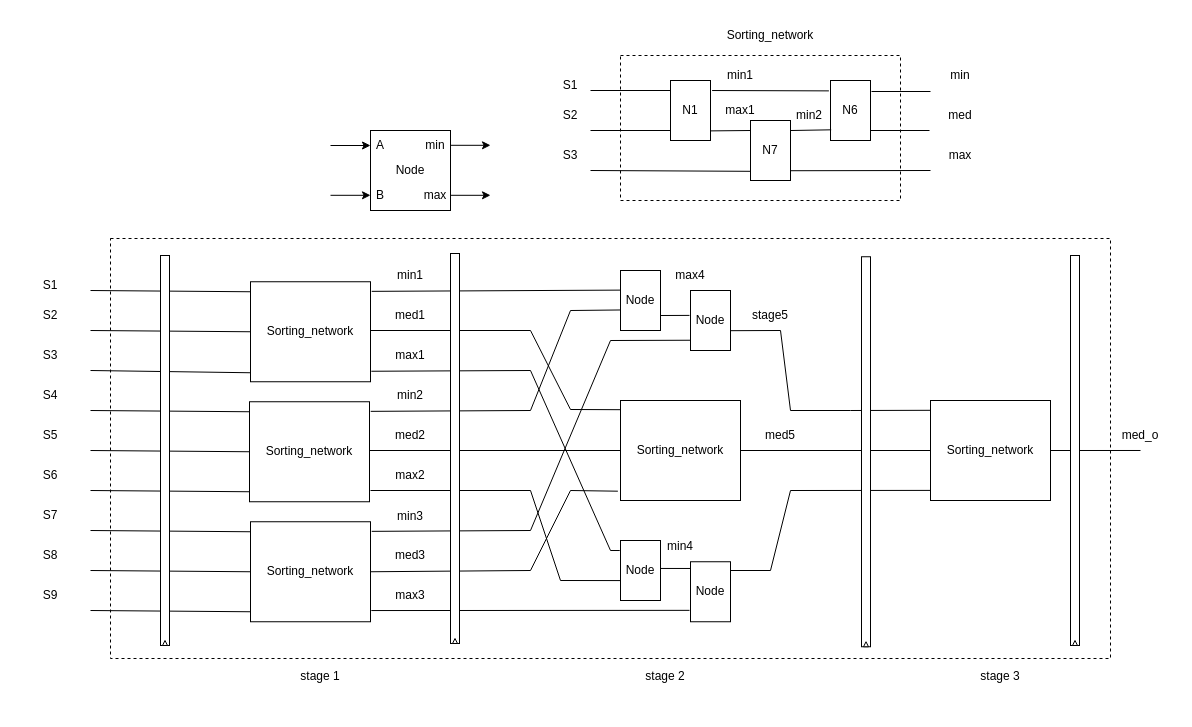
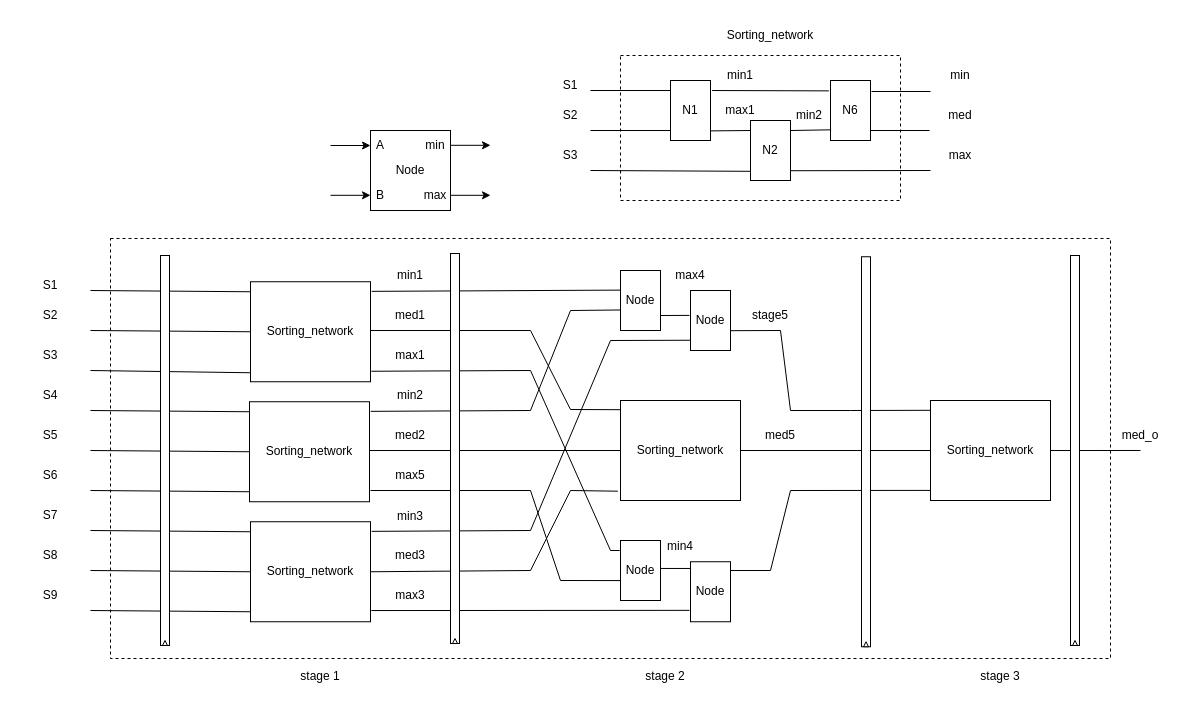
- <mxCell id="39" value="N7" style="rounded=0;whiteSpace=wrap;html=1;" parent="1" vertex="1"><mxGeometry x="750" y="120" width="40" height="60" as="geometry" /></mxCell>
+ <mxCell id="39" value="N2" style="rounded=0;whiteSpace=wrap;html=1;" parent="1" vertex="1"><mxGeometry x="750" y="120" width="40" height="60" as="geometry" /></mxCell>
- <mxCell id="63" value="max2" style="text;html=1;align=center;verticalAlign=middle;whiteSpace=wrap;rounded=0;" parent="1" vertex="1"><mxGeometry x="380" y="460" width="60" height="30" as="geometry" /></mxCell>
+ <mxCell id="63" value="max5" style="text;html=1;align=center;verticalAlign=middle;whiteSpace=wrap;rounded=0;" parent="1" vertex="1"><mxGeometry x="380" y="460" width="60" height="30" as="geometry" /></mxCell>
